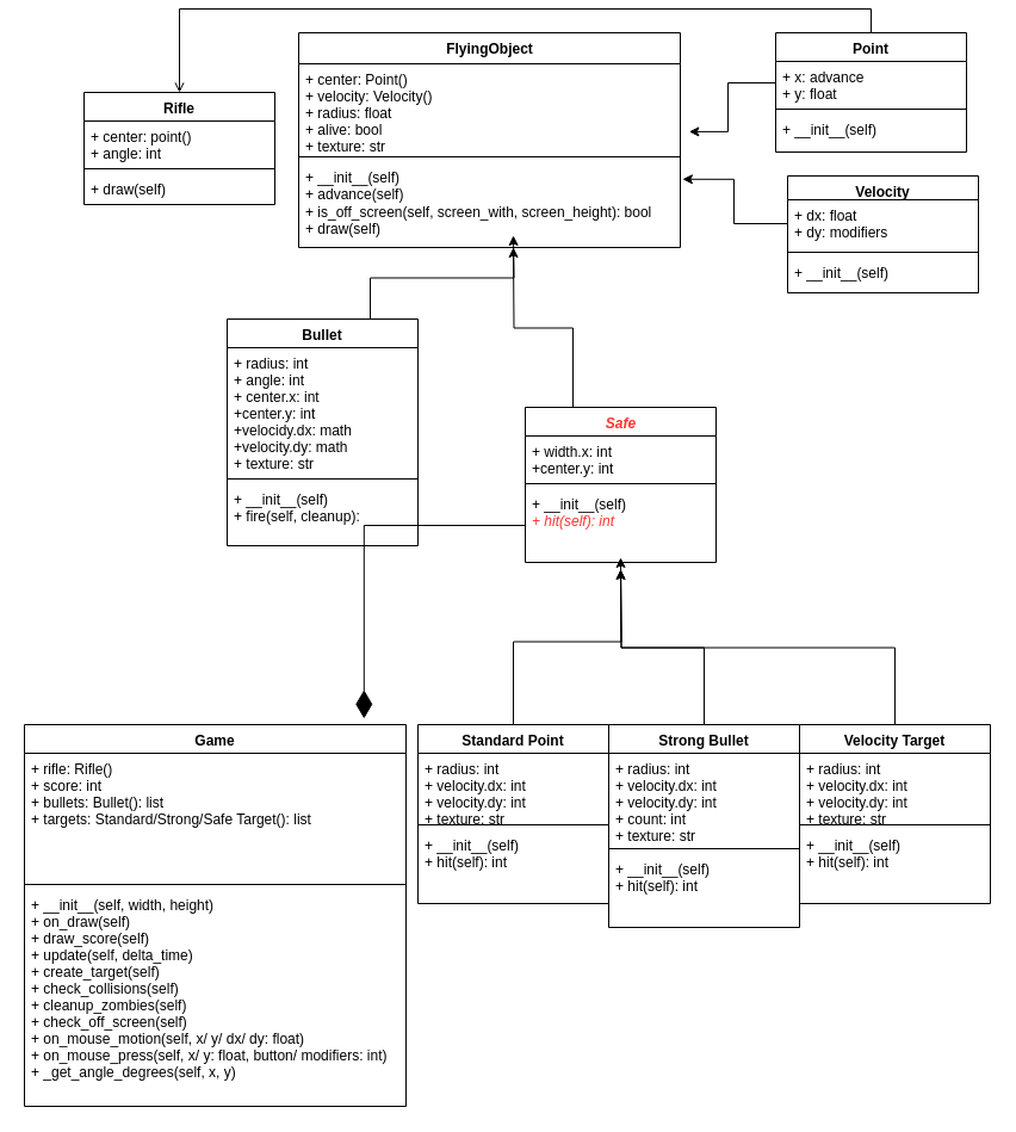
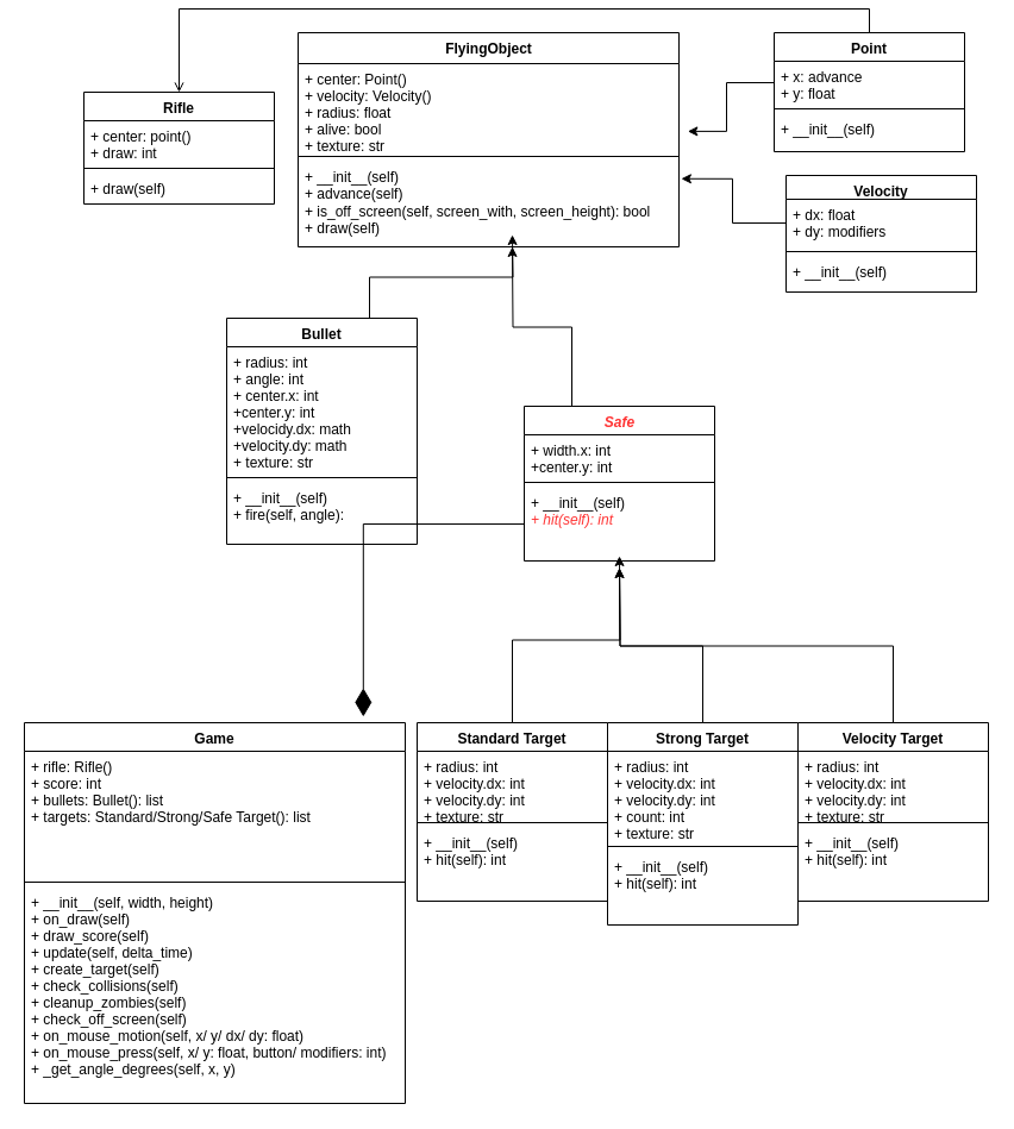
- <mxCell id="8" value="+ center: point()&#10;+ angle: int" style="text;strokeColor=none;fillColor=none;align=left;verticalAlign=top;spacingLeft=4;spacingRight=4;overflow=hidden;rotatable=0;points=[[0,0.5],[1,0.5]];portConstraint=eastwest;" parent="7" vertex="1"><mxGeometry y="24" width="160" height="36" as="geometry" /></mxCell>
+ <mxCell id="8" value="+ center: point()&#10;+ draw: int" style="text;strokeColor=none;fillColor=none;align=left;verticalAlign=top;spacingLeft=4;spacingRight=4;overflow=hidden;rotatable=0;points=[[0,0.5],[1,0.5]];portConstraint=eastwest;" parent="7" vertex="1"><mxGeometry y="24" width="160" height="36" as="geometry" /></mxCell>
- <mxCell id="38" value="+ __init__(self)&#10;+ fire(self, cleanup):" style="text;strokeColor=none;fillColor=none;align=left;verticalAlign=top;spacingLeft=4;spacingRight=4;overflow=hidden;rotatable=0;points=[[0,0.5],[1,0.5]];portConstraint=eastwest;" parent="35" vertex="1"><mxGeometry y="138" width="160" height="52" as="geometry" /></mxCell>
+ <mxCell id="38" value="+ __init__(self)&#10;+ fire(self, angle):" style="text;strokeColor=none;fillColor=none;align=left;verticalAlign=top;spacingLeft=4;spacingRight=4;overflow=hidden;rotatable=0;points=[[0,0.5],[1,0.5]];portConstraint=eastwest;" parent="35" vertex="1"><mxGeometry y="138" width="160" height="52" as="geometry" /></mxCell>
- <mxCell id="43" value="Standard Point" style="swimlane;fontStyle=1;align=center;verticalAlign=top;childLayout=stackLayout;horizontal=1;startSize=24;horizontalStack=0;resizeParent=1;resizeParentMax=0;resizeLast=0;collapsible=1;marginBottom=0;" parent="1" vertex="1"><mxGeometry x="350" y="600" width="160" height="150" as="geometry" /></mxCell>
+ <mxCell id="43" value="Standard Target" style="swimlane;fontStyle=1;align=center;verticalAlign=top;childLayout=stackLayout;horizontal=1;startSize=24;horizontalStack=0;resizeParent=1;resizeParentMax=0;resizeLast=0;collapsible=1;marginBottom=0;" parent="1" vertex="1"><mxGeometry x="350" y="600" width="160" height="150" as="geometry" /></mxCell>
- <mxCell id="39" value="Strong Bullet" style="swimlane;fontStyle=1;align=center;verticalAlign=top;childLayout=stackLayout;horizontal=1;startSize=24;horizontalStack=0;resizeParent=1;resizeParentMax=0;resizeLast=0;collapsible=1;marginBottom=0;" parent="1" vertex="1"><mxGeometry x="510" y="600" width="160" height="170" as="geometry" /></mxCell>
+ <mxCell id="39" value="Strong Target" style="swimlane;fontStyle=1;align=center;verticalAlign=top;childLayout=stackLayout;horizontal=1;startSize=24;horizontalStack=0;resizeParent=1;resizeParentMax=0;resizeLast=0;collapsible=1;marginBottom=0;" parent="1" vertex="1"><mxGeometry x="510" y="600" width="160" height="170" as="geometry" /></mxCell>
